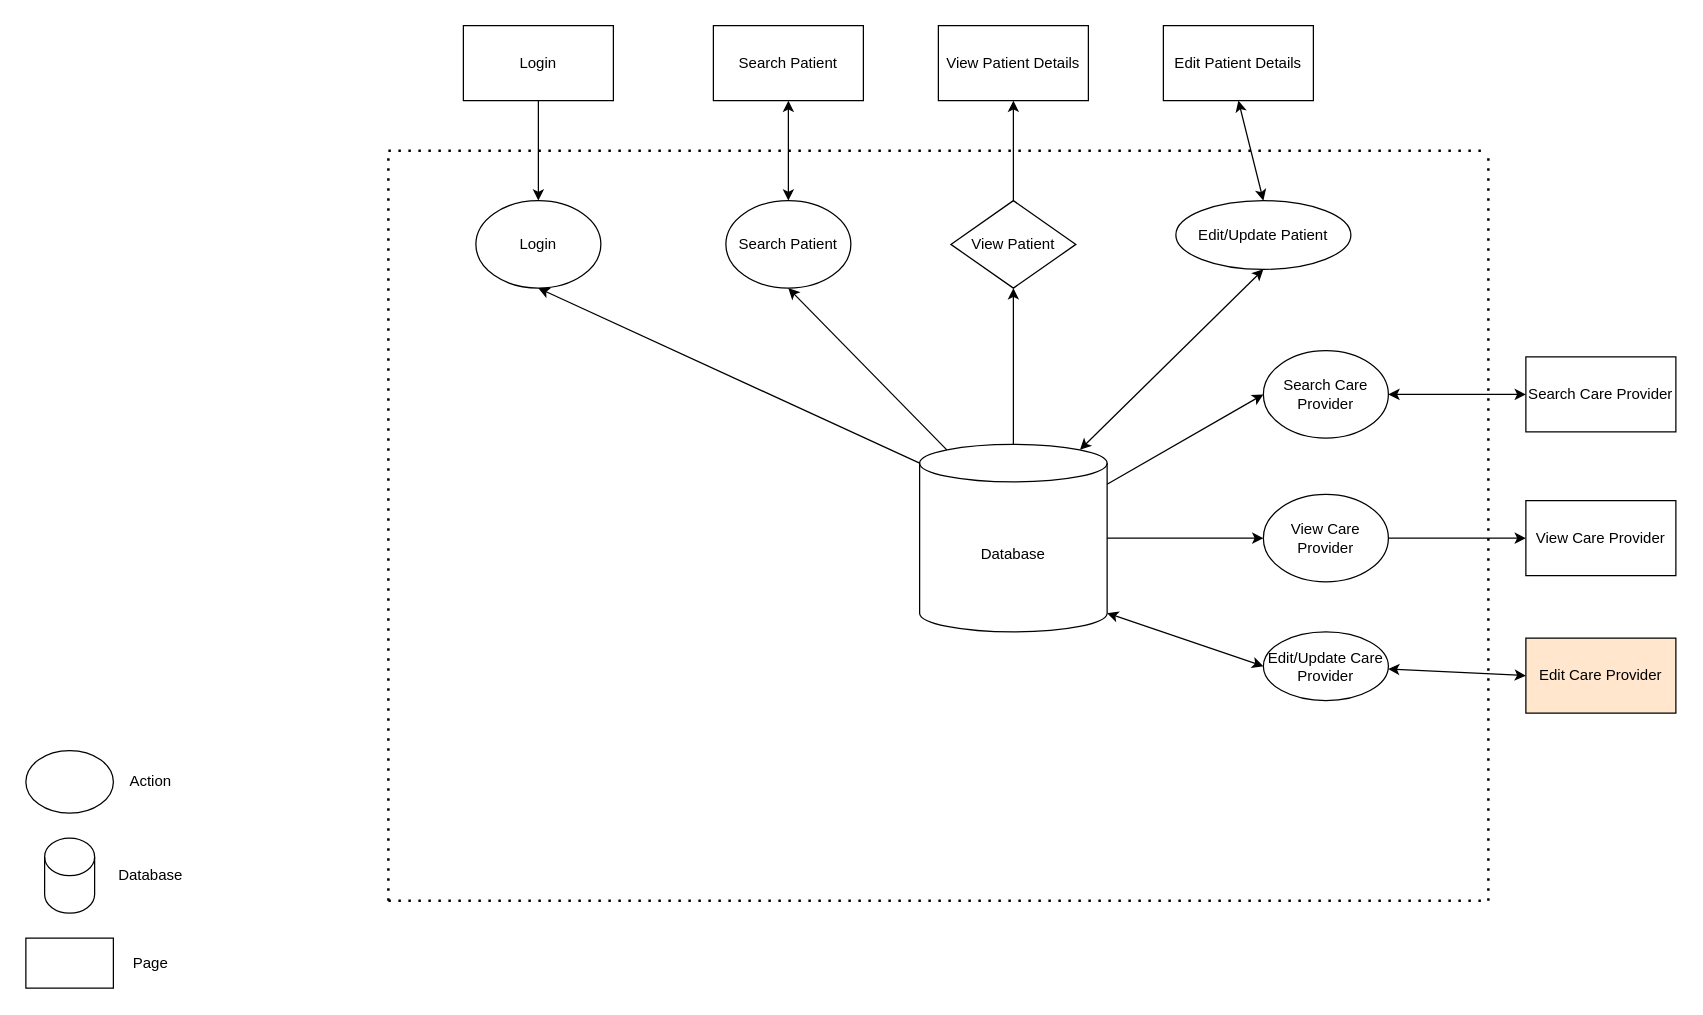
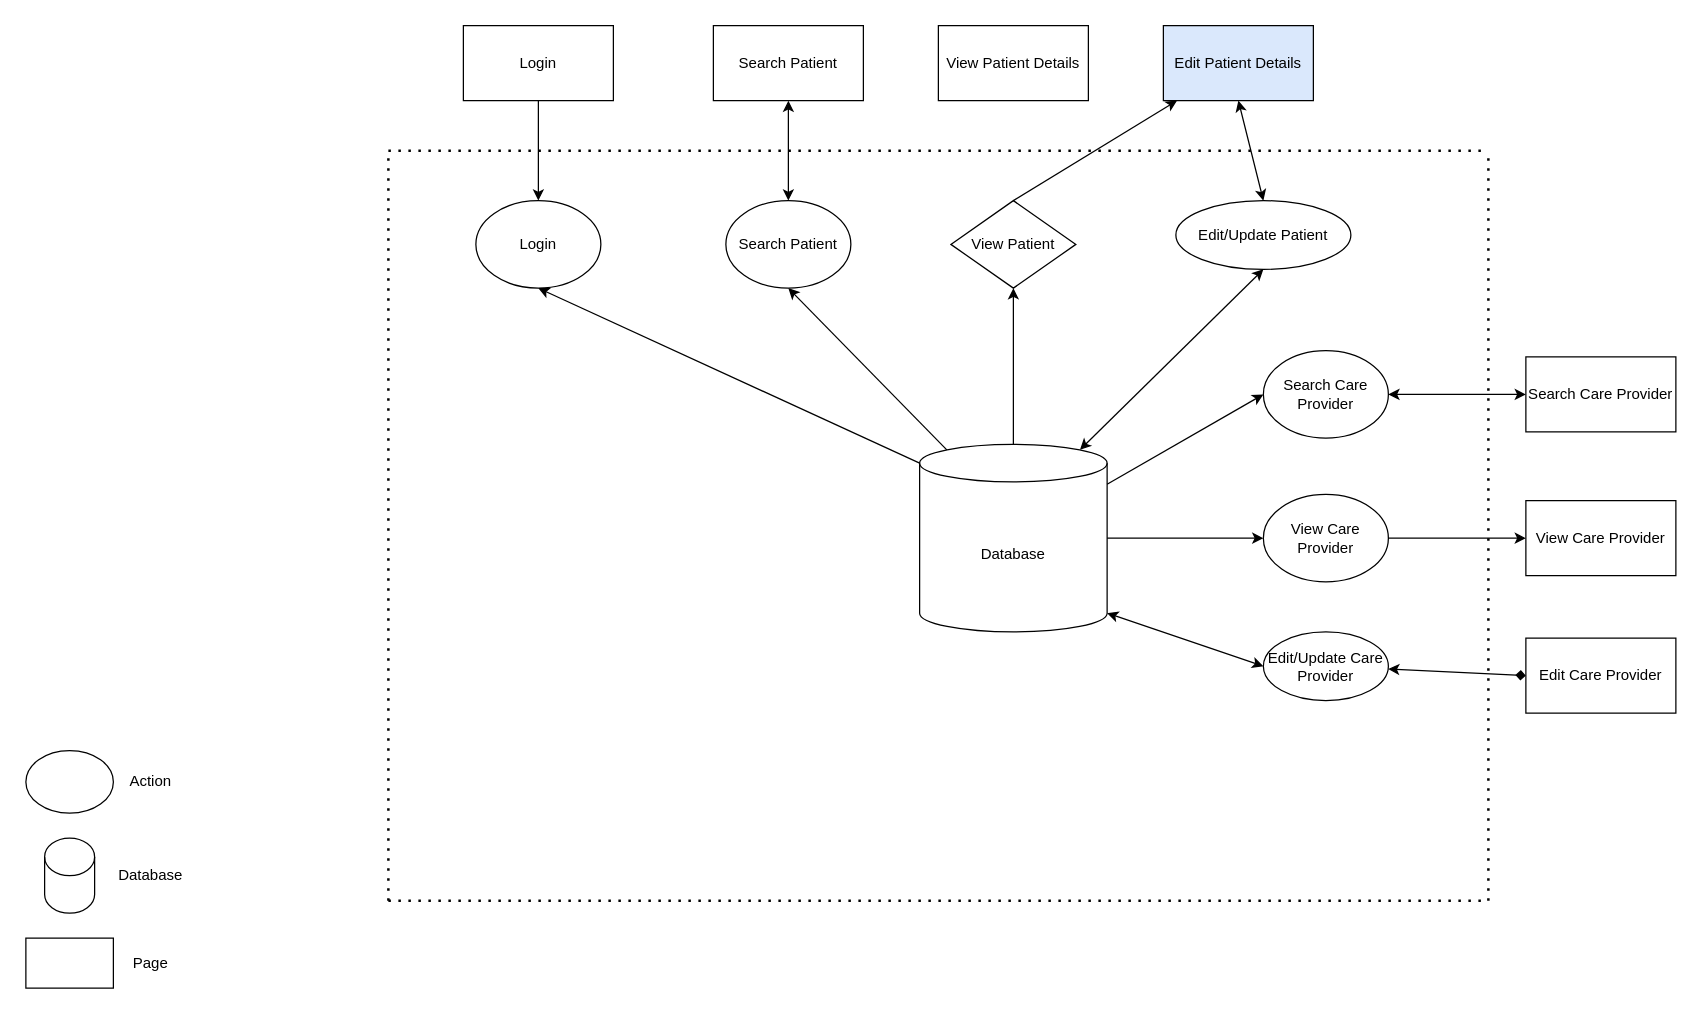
- <mxCell id="25" value="Edit Patient Details" style="rounded=0;whiteSpace=wrap;html=1;" vertex="1" parent="1"><mxGeometry x="930" y="20" width="120" height="60" as="geometry" /></mxCell>
+ <mxCell id="25" value="Edit Patient Details" style="rounded=0;whiteSpace=wrap;html=1;fillColor=#dae8fc;" vertex="1" parent="1"><mxGeometry x="930" y="20" width="120" height="60" as="geometry" /></mxCell>
- <mxCell id="24" value="" style="endArrow=classic;html=1;entryX=0.5;entryY=1;entryDx=0;entryDy=0;exitX=0.5;exitY=0;exitDx=0;exitDy=0;" edge="1" parent="1" source="15" target="14"><mxGeometry width="50" height="50" relative="1" as="geometry"><mxPoint x="820" y="365" as="sourcePoint" /><mxPoint x="820" y="240" as="targetPoint" /></mxGeometry></mxCell>
+ <mxCell id="24" value="" style="endArrow=classic;html=1;exitX=0.5;exitY=0;exitDx=0;exitDy=0;" edge="1" parent="1" source="15" target="25"><mxGeometry width="50" height="50" relative="1" as="geometry"><mxPoint x="820" y="365" as="sourcePoint" /><mxPoint x="820" y="240" as="targetPoint" /></mxGeometry></mxCell>
- <mxCell id="40" value="" style="endArrow=classic;startArrow=classic;html=1;entryX=0;entryY=0.5;entryDx=0;entryDy=0;" edge="1" parent="1" source="34" target="31"><mxGeometry width="50" height="50" relative="1" as="geometry"><mxPoint x="895" y="500" as="sourcePoint" /><mxPoint x="1020" y="550" as="targetPoint" /></mxGeometry></mxCell>
+ <mxCell id="40" value="" style="endArrow=diamond;startArrow=classic;html=1;entryX=0;entryY=0.5;entryDx=0;entryDy=0;" edge="1" parent="1" source="34" target="31"><mxGeometry width="50" height="50" relative="1" as="geometry"><mxPoint x="895" y="500" as="sourcePoint" /><mxPoint x="1020" y="550" as="targetPoint" /></mxGeometry></mxCell>
- <mxCell id="31" value="Edit Care Provider" style="rounded=0;whiteSpace=wrap;html=1;fillColor=#ffe6cc;" vertex="1" parent="1"><mxGeometry x="1220" y="510" width="120" height="60" as="geometry" /></mxCell>
+ <mxCell id="31" value="Edit Care Provider" style="rounded=0;whiteSpace=wrap;html=1;" vertex="1" parent="1"><mxGeometry x="1220" y="510" width="120" height="60" as="geometry" /></mxCell>
